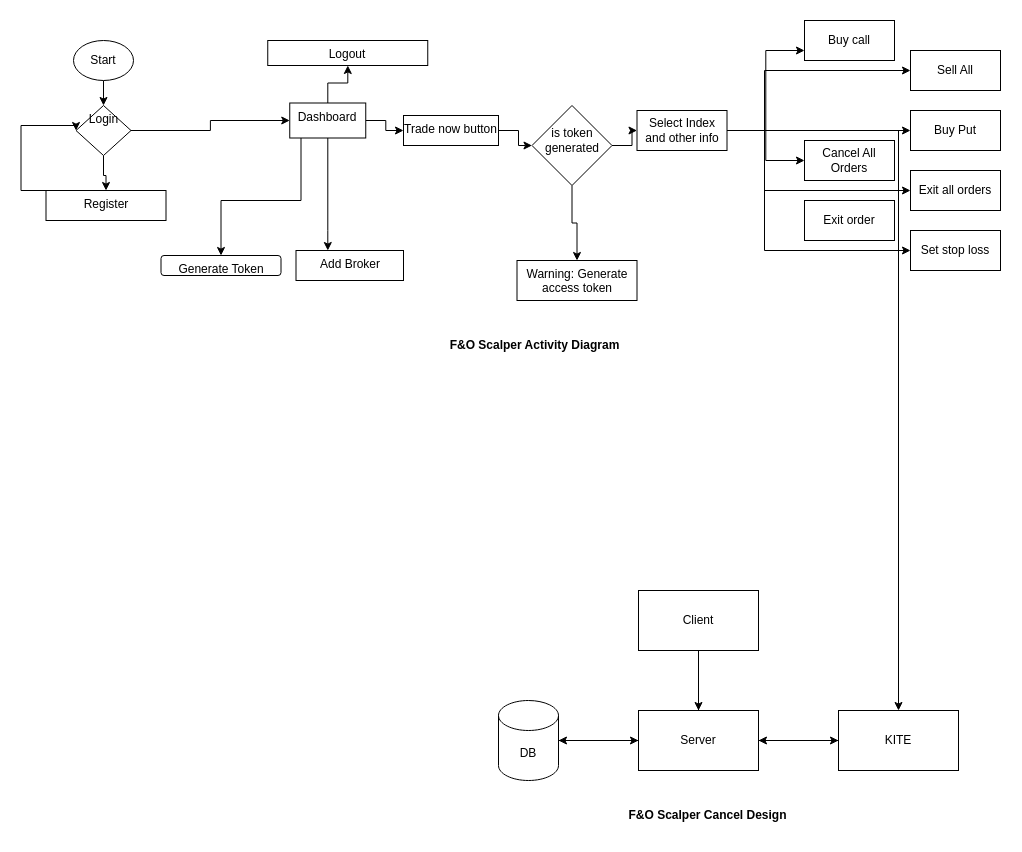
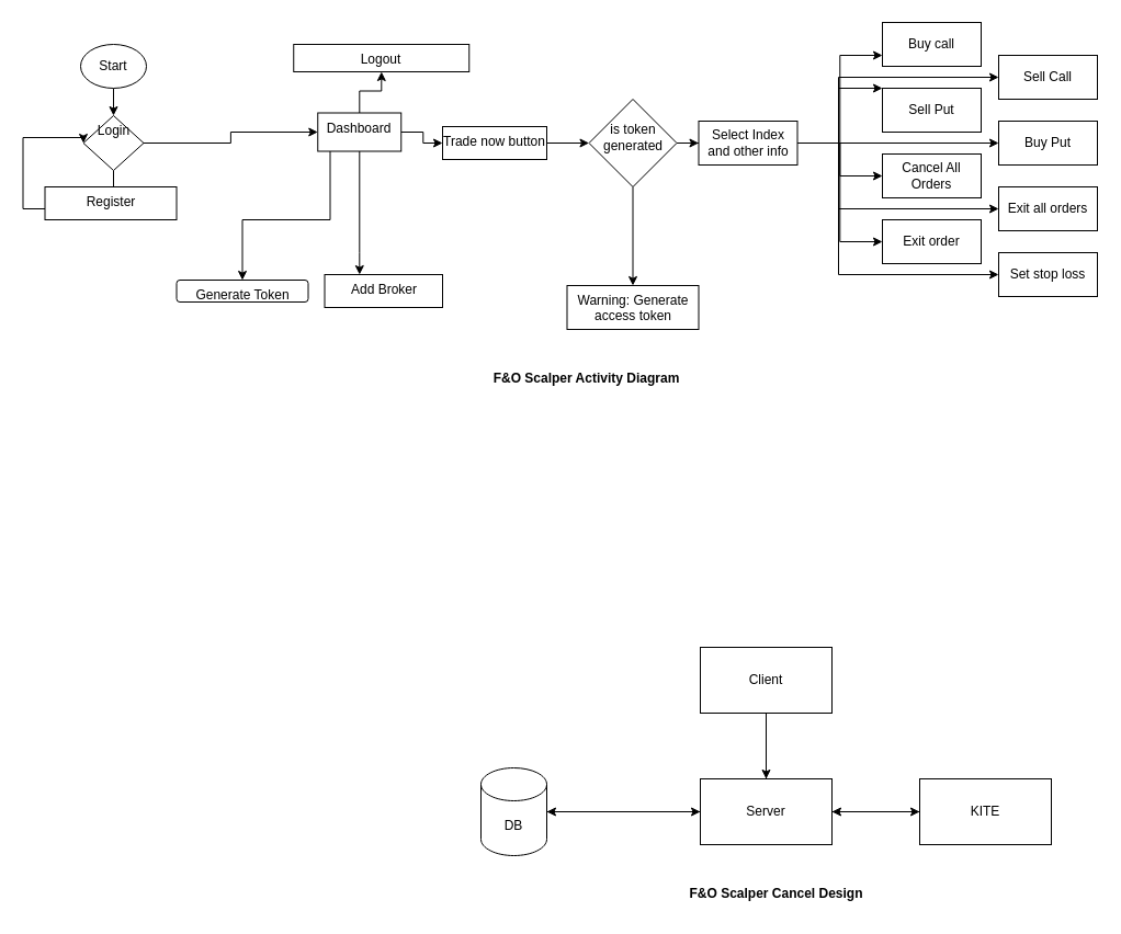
- <mxCell id="23" value="Sell All" style="rounded=0;whiteSpace=wrap;html=1;" vertex="1" parent="1"><mxGeometry x="910" y="50" width="90" height="40" as="geometry" /></mxCell>
+ <mxCell id="23" value="Sell Call" style="rounded=0;whiteSpace=wrap;html=1;" vertex="1" parent="1"><mxGeometry x="910" y="50" width="90" height="40" as="geometry" /></mxCell>
+ <mxCell id="31" style="edgeStyle=orthogonalEdgeStyle;rounded=0;orthogonalLoop=1;jettySize=auto;html=1;exitX=1;exitY=0.5;exitDx=0;exitDy=0;" edge="1" parent="1" source="37" target="24"><mxGeometry relative="1" as="geometry"><Array as="points"><mxPoint x="764" y="130" /><mxPoint x="764" y="80" /></Array></mxGeometry></mxCell>
+ <mxCell id="24" value="Sell Put" style="rounded=0;whiteSpace=wrap;html=1;" vertex="1" parent="1"><mxGeometry x="804" y="80" width="90" height="40" as="geometry" /></mxCell>
- <mxCell id="45" value="&lt;br&gt;is token generated" style="rhombus;whiteSpace=wrap;html=1;verticalAlign=top;" vertex="1" parent="1"><mxGeometry x="531.5" y="105" width="80" height="80" as="geometry" /></mxCell>
+ <mxCell id="45" value="&lt;br&gt;is token generated" style="rhombus;whiteSpace=wrap;html=1;verticalAlign=top;" vertex="1" parent="1"><mxGeometry x="536.5" y="90" width="80" height="80" as="geometry" /></mxCell>
- <mxCell id="21" value="Register" style="whiteSpace=wrap;html=1;verticalAlign=top;" vertex="1" parent="1"><mxGeometry x="45.5" y="190" width="120" height="30" as="geometry" /></mxCell>
+ <mxCell id="21" value="Register" style="whiteSpace=wrap;html=1;verticalAlign=top;" vertex="1" parent="1"><mxGeometry x="40.5" y="170" width="120" height="30" as="geometry" /></mxCell>
- <mxCell id="35" style="edgeStyle=orthogonalEdgeStyle;rounded=0;orthogonalLoop=1;jettySize=auto;html=1;" edge="1" parent="1" source="37" target="9"><mxGeometry relative="1" as="geometry" /></mxCell>
+ <mxCell id="35" style="edgeStyle=orthogonalEdgeStyle;rounded=0;orthogonalLoop=1;jettySize=auto;html=1;entryX=0;entryY=0.5;entryDx=0;entryDy=0;" edge="1" parent="1" source="37" target="28"><mxGeometry relative="1" as="geometry" /></mxCell>
- <mxCell id="3" value="DB" style="shape=cylinder3;whiteSpace=wrap;html=1;boundedLbl=1;backgroundOutline=1;size=15;" vertex="1" parent="1"><mxGeometry x="498" y="700" width="60" height="80" as="geometry" /></mxCell>
+ <mxCell id="3" value="DB" style="shape=cylinder3;whiteSpace=wrap;html=1;boundedLbl=1;backgroundOutline=1;size=15;" vertex="1" parent="1"><mxGeometry x="438" y="700" width="60" height="80" as="geometry" /></mxCell>
